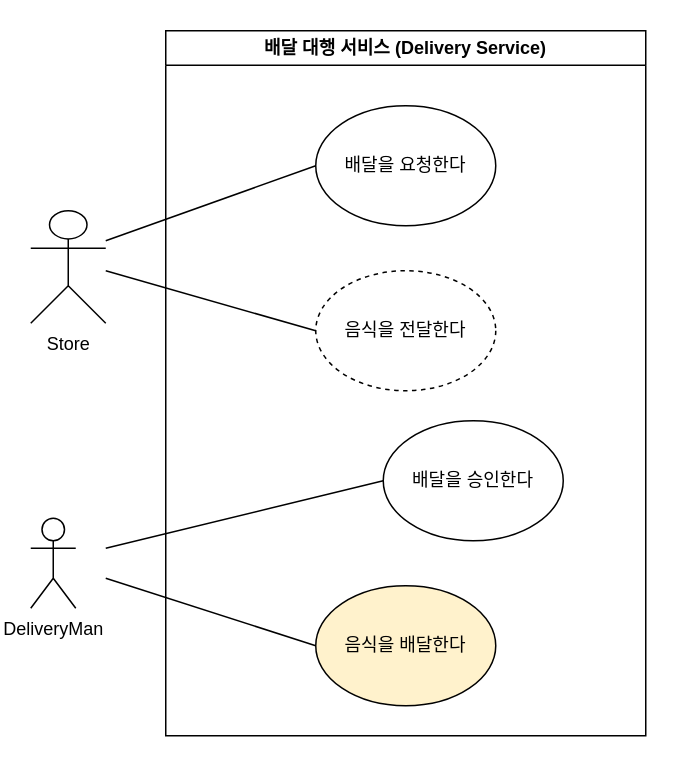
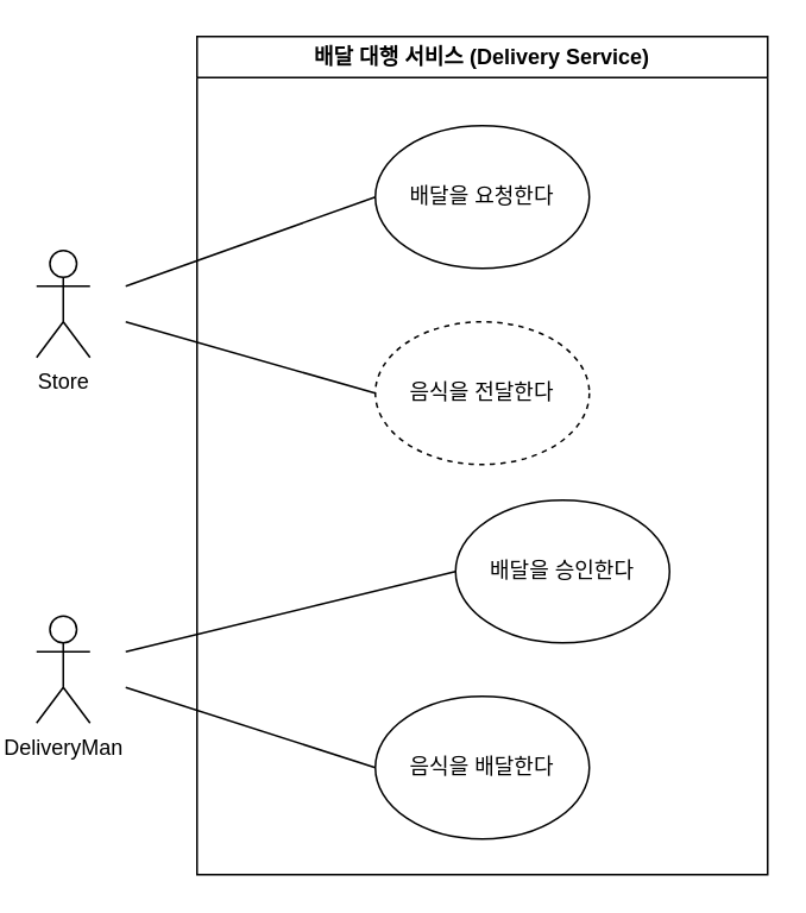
- <mxCell id="10" value="Store" style="shape=umlActor;verticalLabelPosition=bottom;verticalAlign=top;html=1;outlineConnect=0;" vertex="1" parent="1"><mxGeometry x="20" y="140" width="50" height="75" as="geometry" /></mxCell>
+ <mxCell id="10" value="Store" style="shape=umlActor;verticalLabelPosition=bottom;verticalAlign=top;html=1;outlineConnect=0;" vertex="1" parent="1"><mxGeometry x="20" y="140" width="30" height="60" as="geometry" /></mxCell>
- <mxCell id="5" value="음식을 배달한다" style="ellipse;whiteSpace=wrap;html=1;fillColor=#fff2cc;" vertex="1" parent="2"><mxGeometry x="100" y="370" width="120" height="80" as="geometry" /></mxCell>
+ <mxCell id="5" value="음식을 배달한다" style="ellipse;whiteSpace=wrap;html=1;" vertex="1" parent="2"><mxGeometry x="100" y="370" width="120" height="80" as="geometry" /></mxCell>
